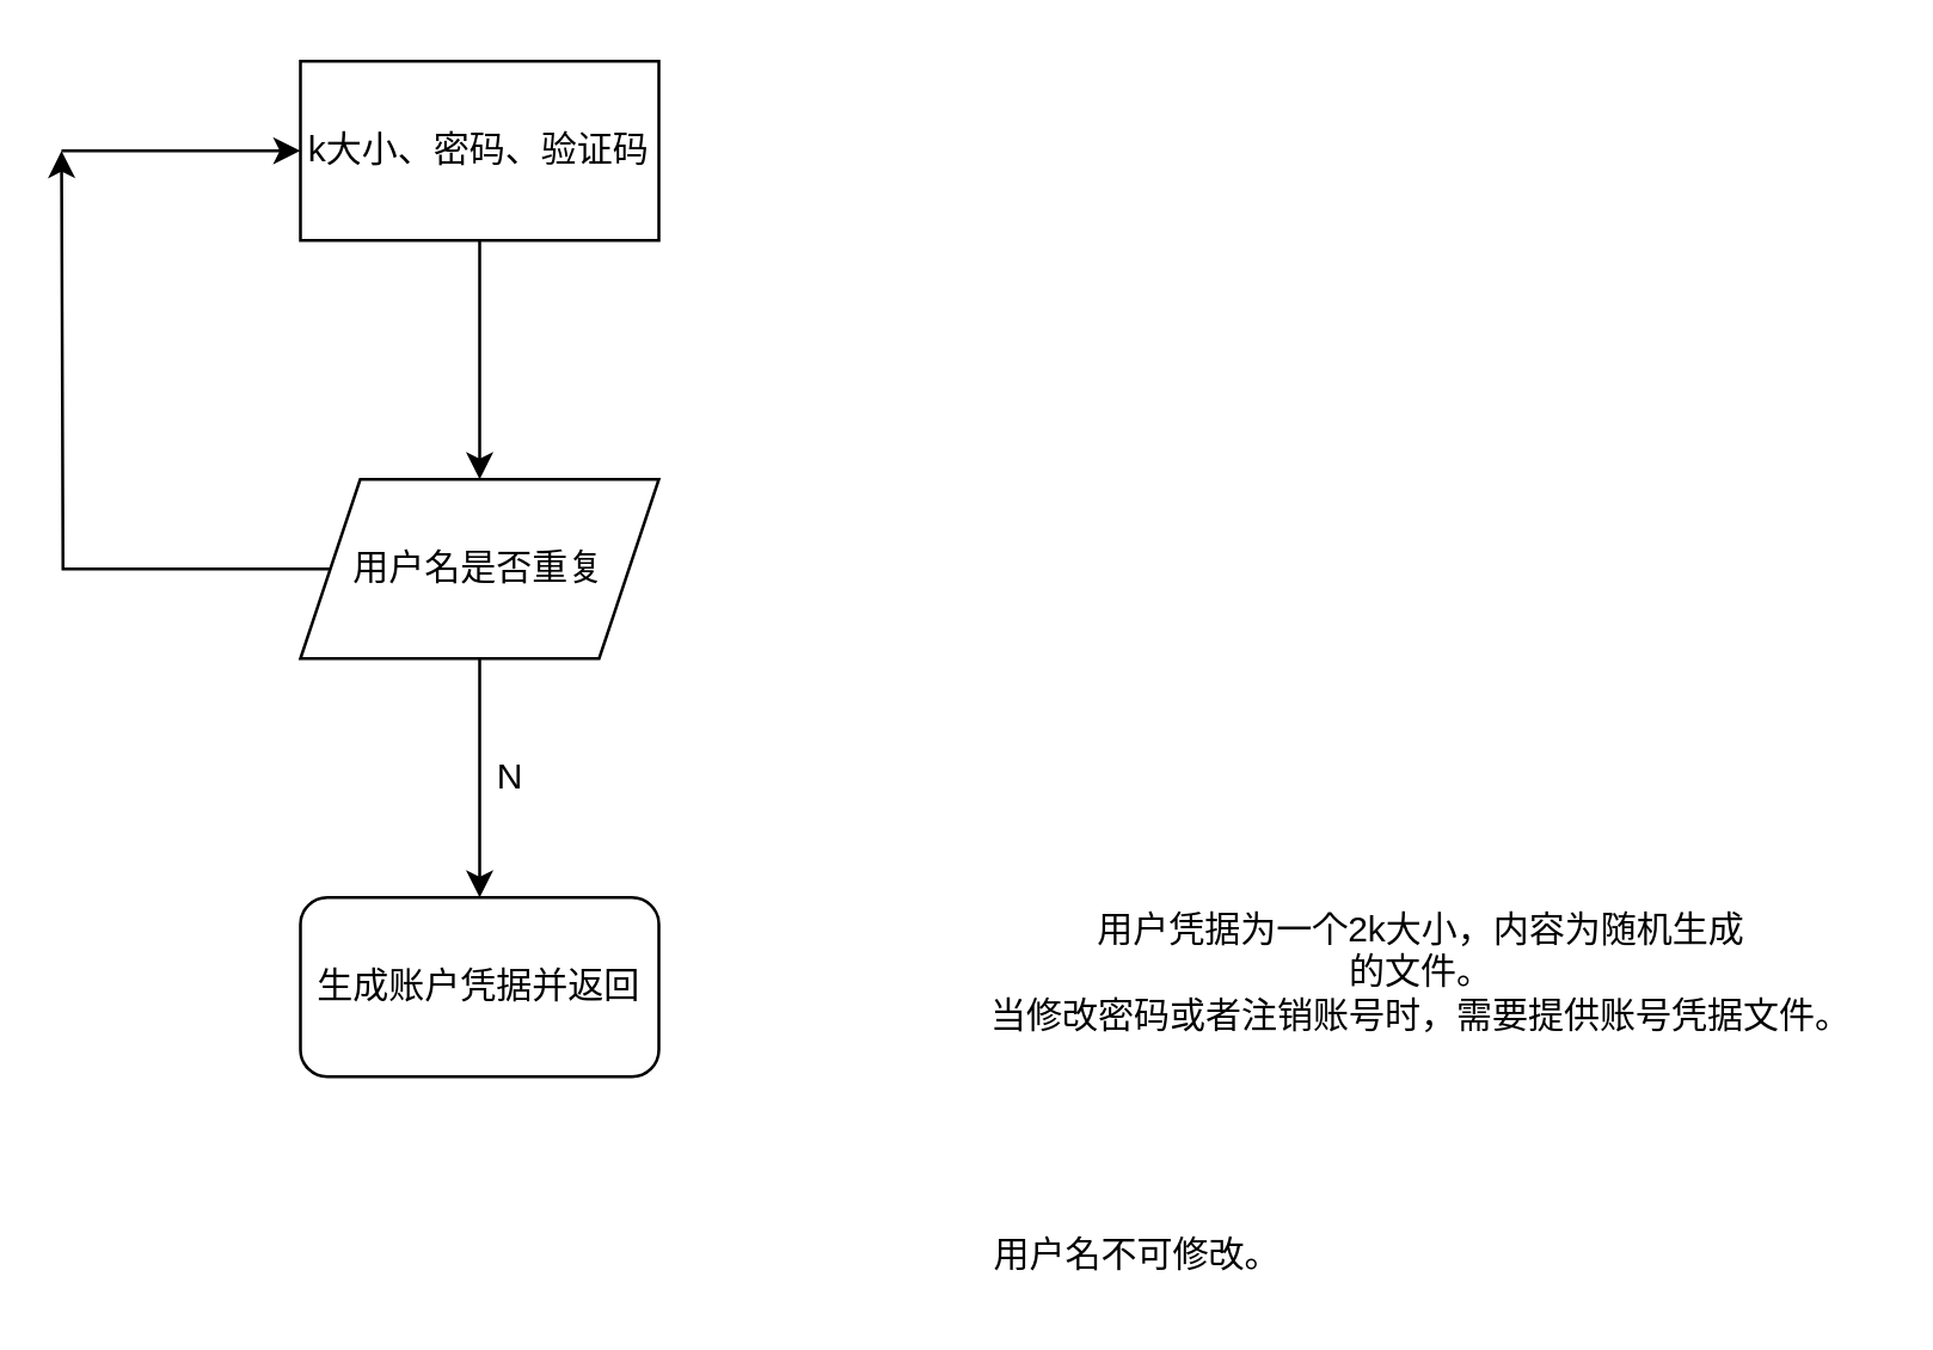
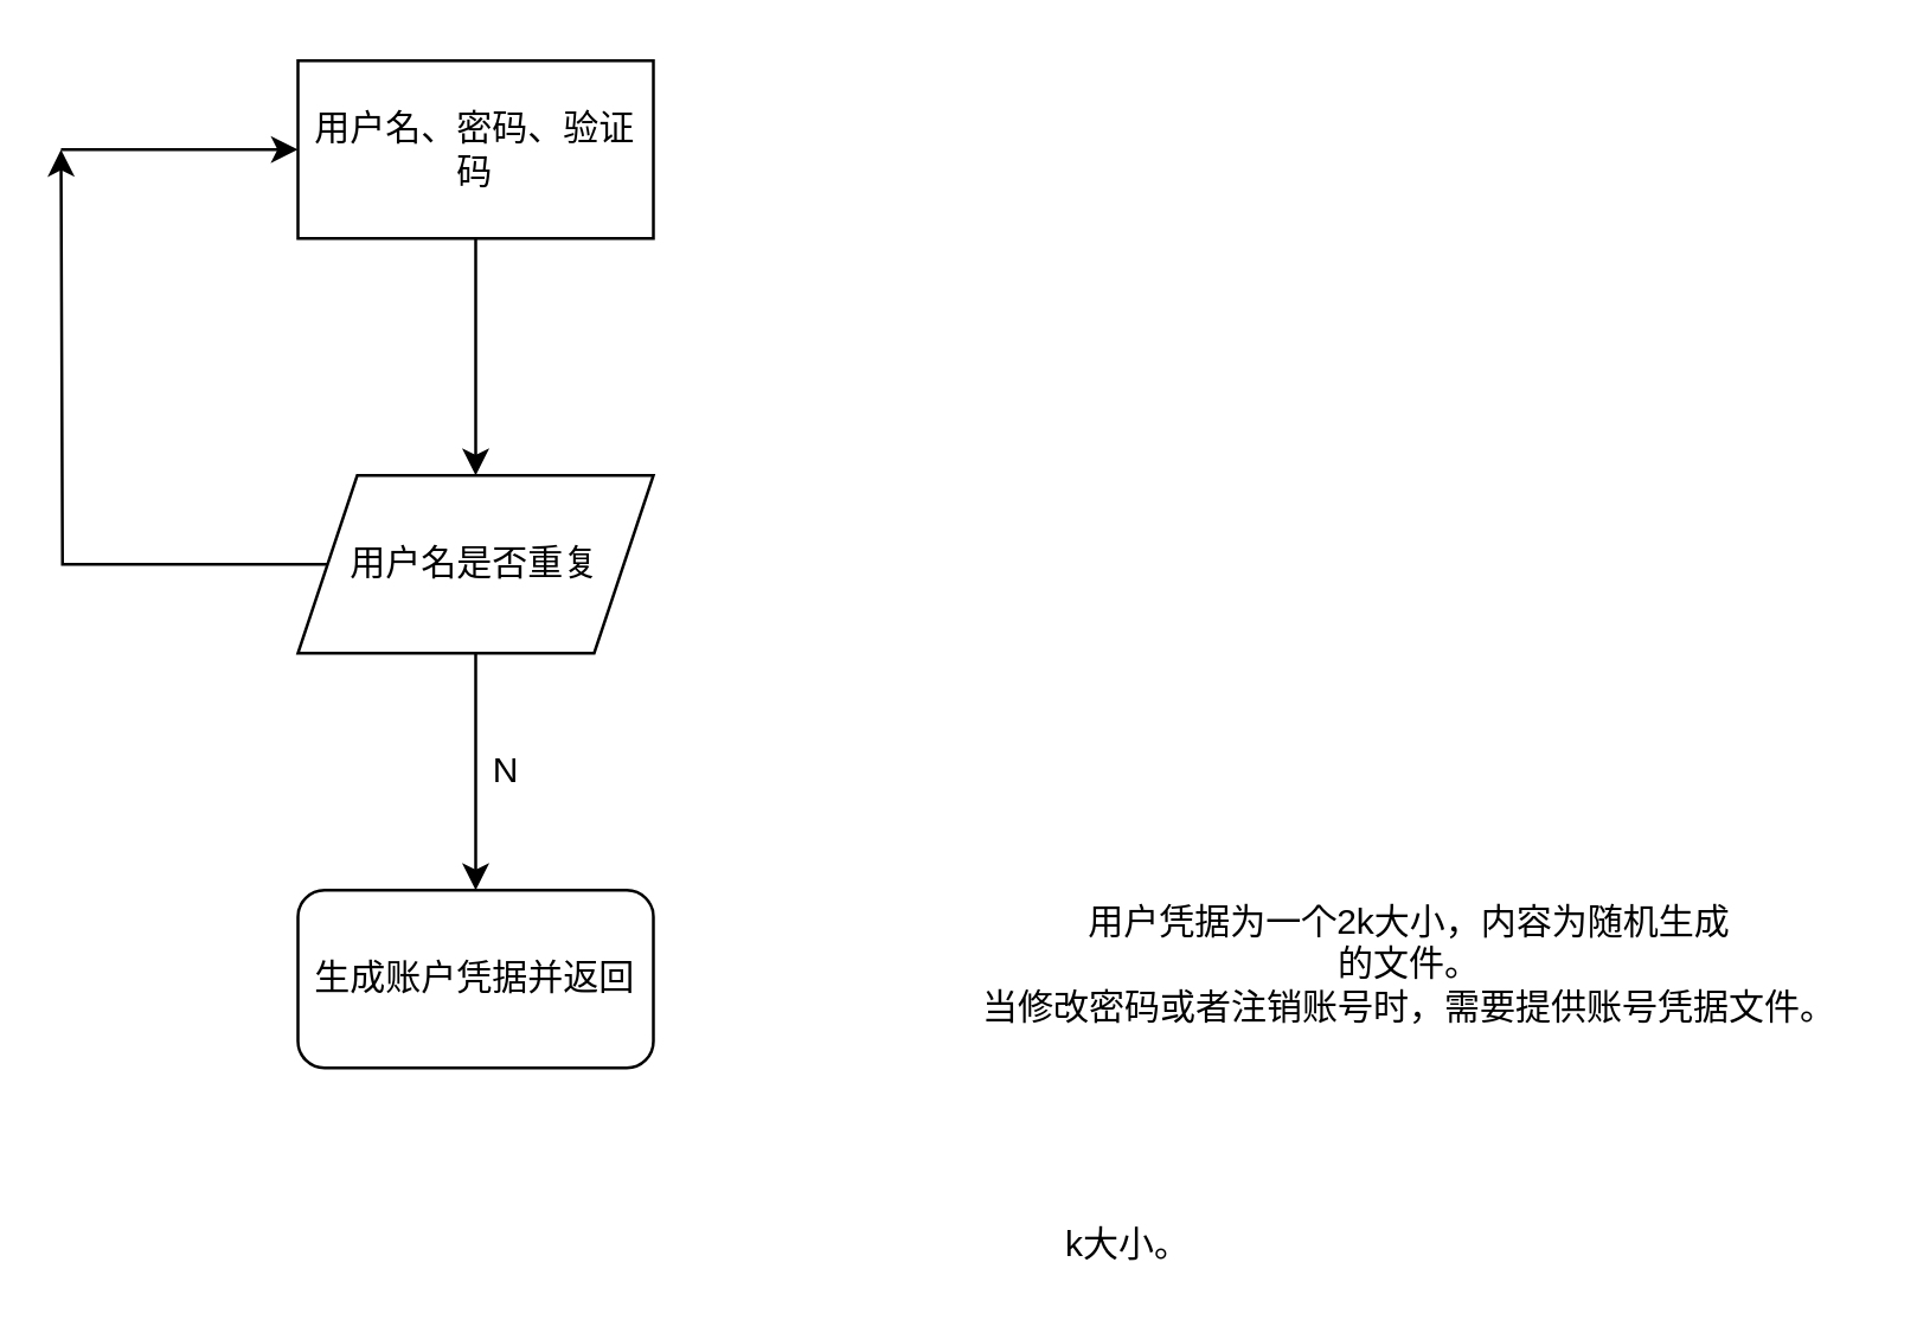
- <mxCell id="3" value="k大小、密码、验证码" style="rounded=0;whiteSpace=wrap;html=1;" parent="1" vertex="1"><mxGeometry x="100" y="20" width="120" height="60" as="geometry" /></mxCell>
+ <mxCell id="3" value="用户名、密码、验证码" style="rounded=0;whiteSpace=wrap;html=1;" parent="1" vertex="1"><mxGeometry x="100" y="20" width="120" height="60" as="geometry" /></mxCell>
- <mxCell id="11" value="用户名不可修改。" style="text;html=1;align=center;verticalAlign=middle;resizable=0;points=[];autosize=1;" vertex="1" parent="1"><mxGeometry x="325" y="410" width="110" height="20" as="geometry" /></mxCell>
+ <mxCell id="11" value="k大小。" style="text;html=1;align=center;verticalAlign=middle;resizable=0;points=[];autosize=1;" vertex="1" parent="1"><mxGeometry x="325" y="410" width="110" height="20" as="geometry" /></mxCell>
